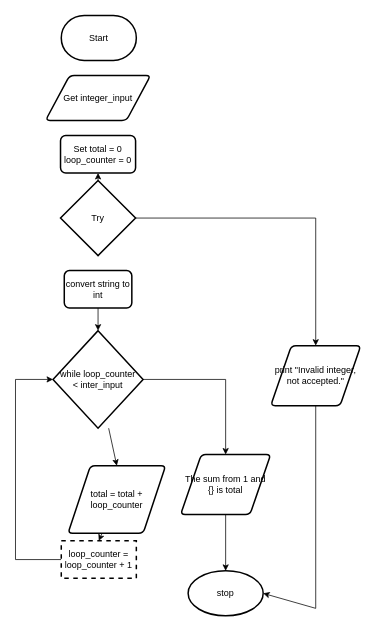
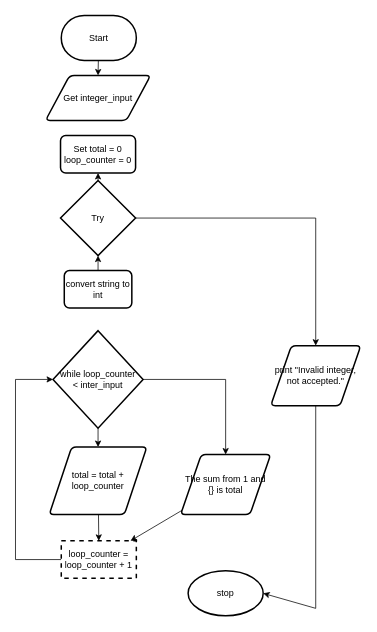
+ <mxCell id="2" style="edgeStyle=none;html=1;entryX=0.5;entryY=0;entryDx=0;entryDy=0;" edge="1" parent="1" source="3" target="4"><mxGeometry relative="1" as="geometry"><Array as="points" /></mxGeometry></mxCell>
- <mxCell id="13" style="edgeStyle=none;rounded=0;html=1;" edge="1" parent="1" source="14" target="7"><mxGeometry relative="1" as="geometry" /></mxCell>
+ <mxCell id="13" style="edgeStyle=none;rounded=0;html=1;" edge="1" parent="1" source="14" target="12"><mxGeometry relative="1" as="geometry" /></mxCell>
- <mxCell id="17" value="total = total + loop_counter" style="shape=parallelogram;html=1;strokeWidth=2;perimeter=parallelogramPerimeter;whiteSpace=wrap;rounded=1;arcSize=12;size=0.23;" vertex="1" parent="1"><mxGeometry x="90" y="620" width="130" height="90" as="geometry" /></mxCell>
+ <mxCell id="17" value="total = total + loop_counter" style="shape=parallelogram;html=1;strokeWidth=2;perimeter=parallelogramPerimeter;whiteSpace=wrap;rounded=1;arcSize=12;size=0.23;" vertex="1" parent="1"><mxGeometry x="65" y="595" width="130" height="90" as="geometry" /></mxCell>
- <mxCell id="20" style="edgeStyle=none;rounded=0;html=1;" edge="1" parent="1" source="21" target="22"><mxGeometry relative="1" as="geometry" /></mxCell>
+ <mxCell id="20" style="edgeStyle=none;rounded=0;html=1;" edge="1" parent="1" source="21" target="19"><mxGeometry relative="1" as="geometry" /></mxCell>
